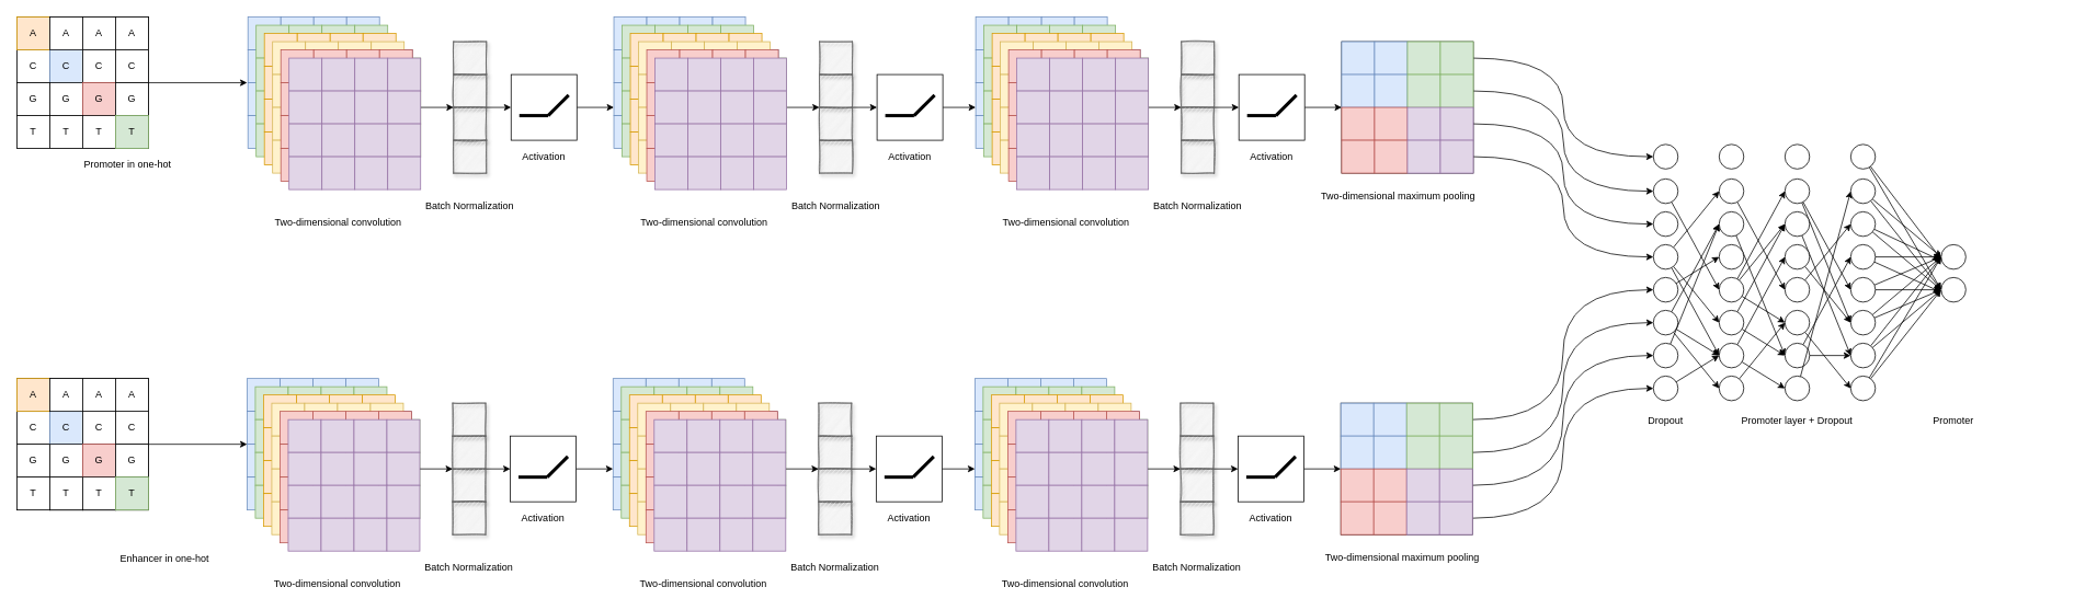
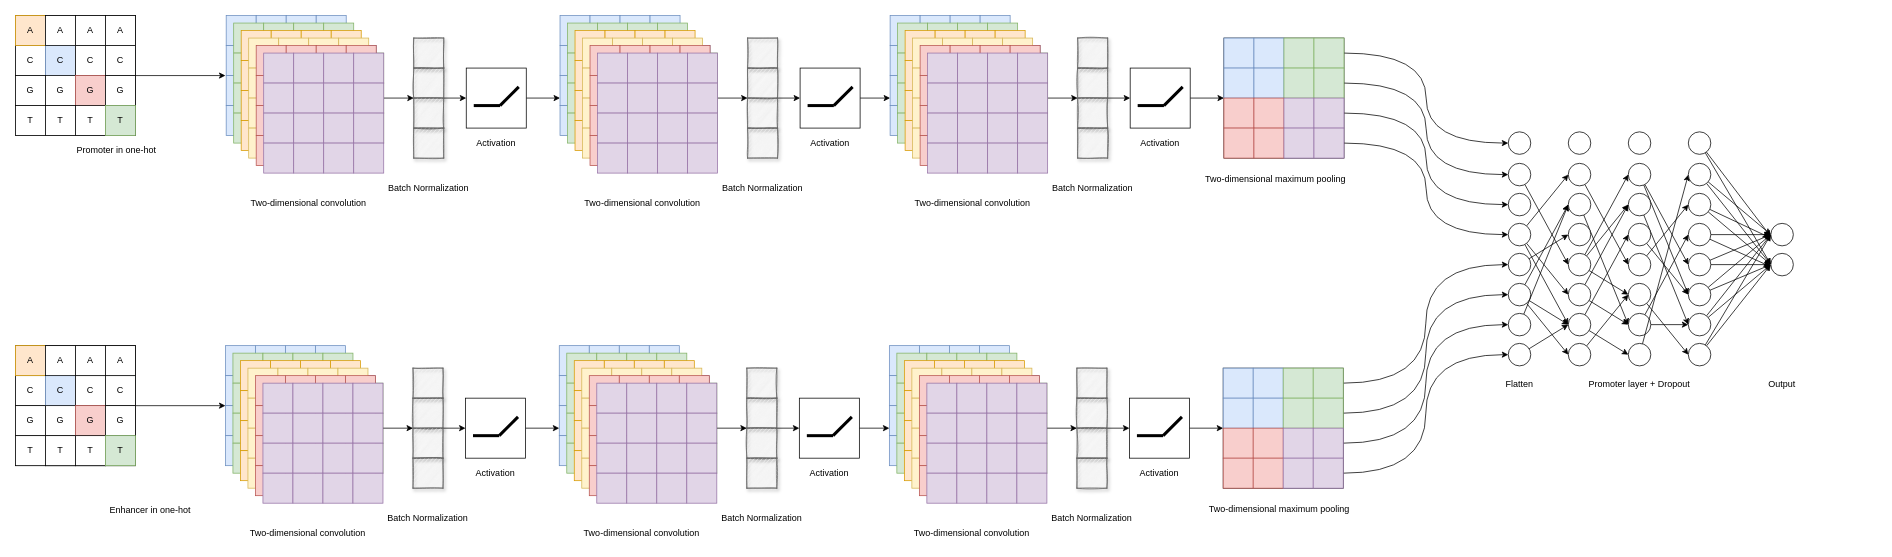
- <mxCell id="534" value="Dropout" style="text;html=1;strokeColor=none;fillColor=none;align=center;verticalAlign=middle;whiteSpace=wrap;rounded=0;" parent="1" vertex="1"><mxGeometry x="1900" y="502" width="250" height="20" as="geometry" /></mxCell>
+ <mxCell id="534" value="Flatten" style="text;html=1;strokeColor=none;fillColor=none;align=center;verticalAlign=middle;whiteSpace=wrap;rounded=0;" parent="1" vertex="1"><mxGeometry x="1900" y="502" width="250" height="20" as="geometry" /></mxCell>
- <mxCell id="572" value="&lt;div&gt;Promoter&lt;/div&gt;" style="text;html=1;strokeColor=none;fillColor=none;align=center;verticalAlign=middle;whiteSpace=wrap;rounded=0;" parent="1" vertex="1"><mxGeometry x="2250" y="502" width="250" height="20" as="geometry" /></mxCell>
+ <mxCell id="572" value="&lt;div&gt;Output&lt;/div&gt;" style="text;html=1;strokeColor=none;fillColor=none;align=center;verticalAlign=middle;whiteSpace=wrap;rounded=0;" parent="1" vertex="1"><mxGeometry x="2250" y="502" width="250" height="20" as="geometry" /></mxCell>
